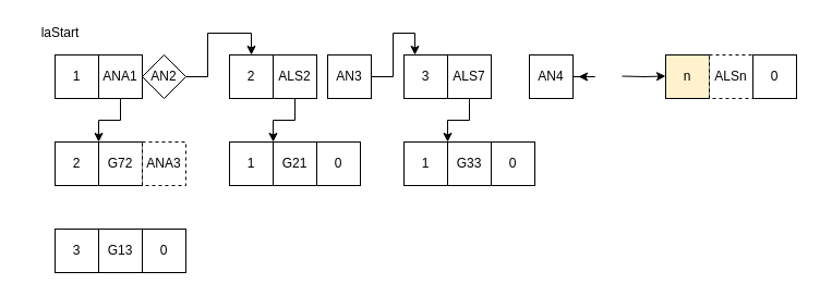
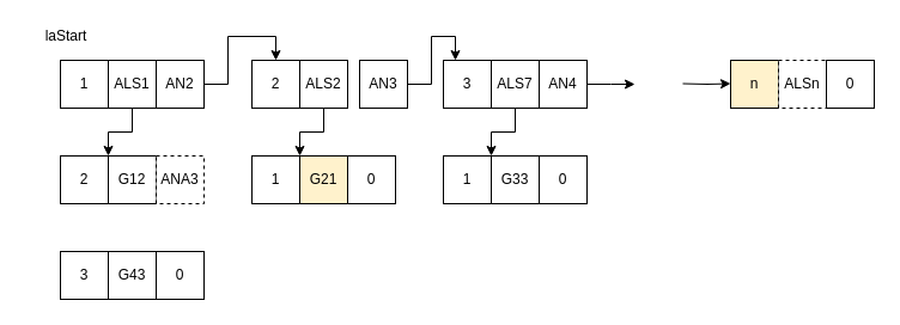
- <mxCell id="4" value="ANA1" style="rounded=0;whiteSpace=wrap;html=1;" vertex="1" parent="1"><mxGeometry x="90" y="50" width="40" height="40" as="geometry" /></mxCell>
+ <mxCell id="4" value="ALS1" style="rounded=0;whiteSpace=wrap;html=1;" vertex="1" parent="1"><mxGeometry x="90" y="50" width="40" height="40" as="geometry" /></mxCell>
- <mxCell id="6" value="AN2" style="rhombus;whiteSpace=wrap;html=1;" vertex="1" parent="1"><mxGeometry x="130" y="50" width="40" height="40" as="geometry" /></mxCell>
+ <mxCell id="6" value="AN2" style="rounded=0;whiteSpace=wrap;html=1;" vertex="1" parent="1"><mxGeometry x="130" y="50" width="40" height="40" as="geometry" /></mxCell>
- <mxCell id="16" value="AN4" style="rounded=0;whiteSpace=wrap;html=1;" vertex="1" parent="1"><mxGeometry x="485" y="50" width="40" height="40" as="geometry" /></mxCell>
+ <mxCell id="16" value="AN4" style="rounded=0;whiteSpace=wrap;html=1;" vertex="1" parent="1"><mxGeometry x="450" y="50" width="40" height="40" as="geometry" /></mxCell>
- <mxCell id="21" value="G72" style="rounded=0;whiteSpace=wrap;html=1;" vertex="1" parent="1"><mxGeometry x="90" y="130" width="40" height="40" as="geometry" /></mxCell>
+ <mxCell id="21" value="G12" style="rounded=0;whiteSpace=wrap;html=1;" vertex="1" parent="1"><mxGeometry x="90" y="130" width="40" height="40" as="geometry" /></mxCell>
- <mxCell id="27" value="G21" style="rounded=0;whiteSpace=wrap;html=1;" vertex="1" parent="1"><mxGeometry x="250" y="130" width="40" height="40" as="geometry" /></mxCell>
+ <mxCell id="27" value="G21" style="rounded=0;whiteSpace=wrap;html=1;fillColor=#fff2cc;" vertex="1" parent="1"><mxGeometry x="250" y="130" width="40" height="40" as="geometry" /></mxCell>
- <mxCell id="24" value="G13" style="rounded=0;whiteSpace=wrap;html=1;" vertex="1" parent="1"><mxGeometry x="90" y="210" width="40" height="40" as="geometry" /></mxCell>
+ <mxCell id="24" value="G43" style="rounded=0;whiteSpace=wrap;html=1;" vertex="1" parent="1"><mxGeometry x="90" y="210" width="40" height="40" as="geometry" /></mxCell>
